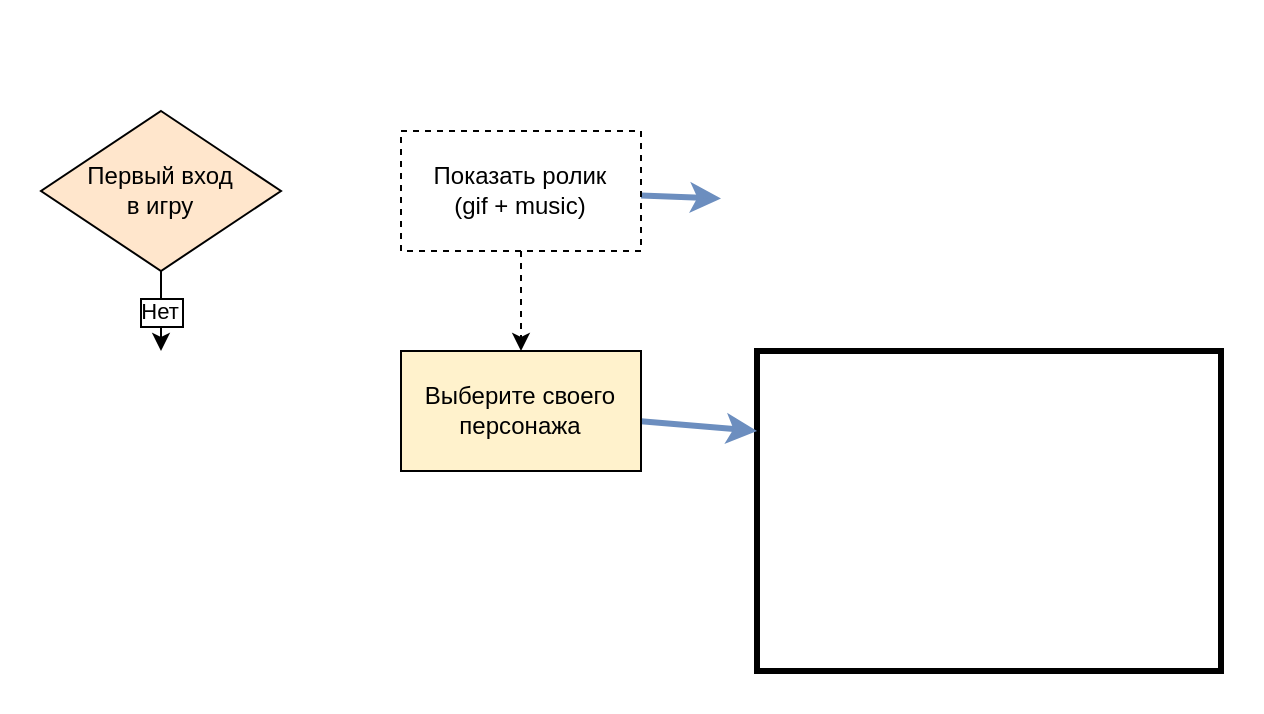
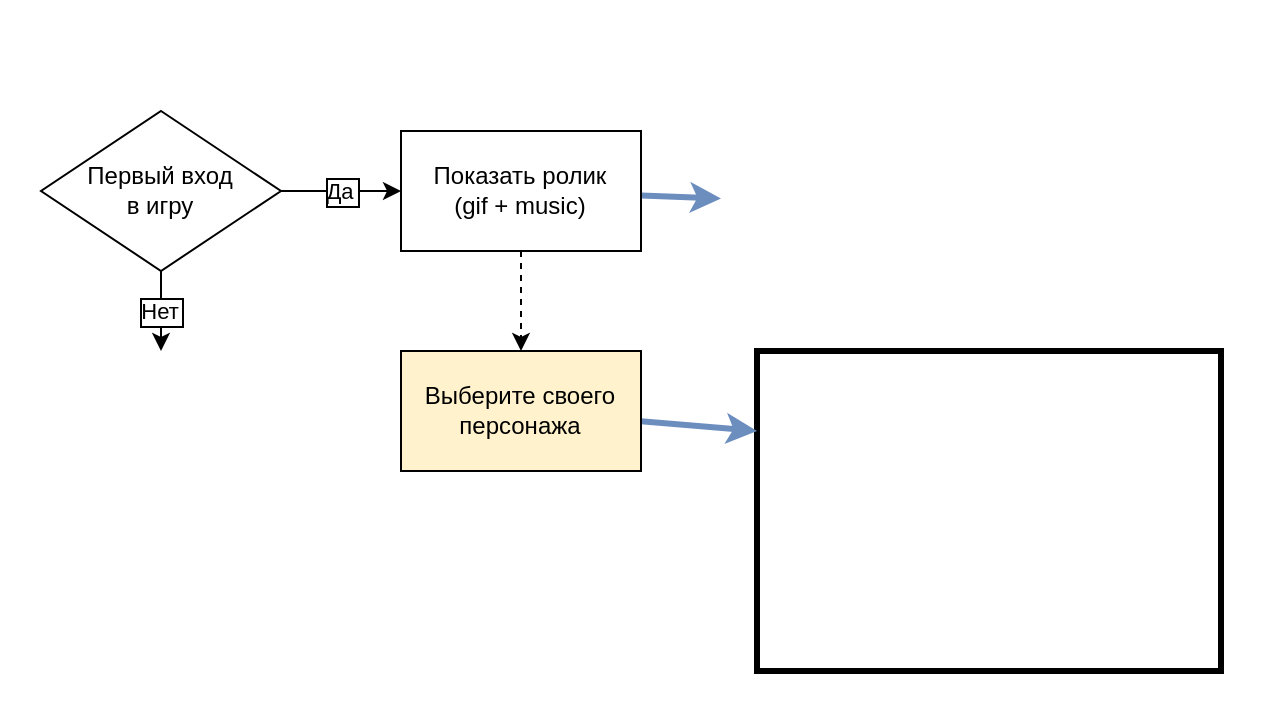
- <mxCell id="3" value="Первый вход&lt;br&gt;в игру" style="rhombus;whiteSpace=wrap;html=1;fillColor=#ffe6cc;" parent="1" vertex="1"><mxGeometry x="20" y="55" width="120" height="80" as="geometry" /></mxCell>
+ <mxCell id="3" value="Первый вход&lt;br&gt;в игру" style="rhombus;whiteSpace=wrap;html=1;" parent="1" vertex="1"><mxGeometry x="20" y="55" width="120" height="80" as="geometry" /></mxCell>
+ <mxCell id="2" value="Да" style="rounded=0;orthogonalLoop=1;jettySize=auto;exitX=1;exitY=0.5;exitDx=0;exitDy=0;entryX=0;entryY=0.5;entryDx=0;entryDy=0;labelBorderColor=#000000;" parent="1" source="3" target="7" edge="1"><mxGeometry relative="1" as="geometry"><mxPoint x="180" y="95" as="targetPoint" /></mxGeometry></mxCell>
- <mxCell id="7" value="Показать ролик&lt;br&gt;(gif + music)" style="rounded=0;whiteSpace=wrap;html=1;dashed=1;" parent="1" vertex="1"><mxGeometry x="200" y="65" width="120" height="60" as="geometry" /></mxCell>
+ <mxCell id="7" value="Показать ролик&lt;br&gt;(gif + music)" style="rounded=0;whiteSpace=wrap;html=1;" parent="1" vertex="1"><mxGeometry x="200" y="65" width="120" height="60" as="geometry" /></mxCell>
